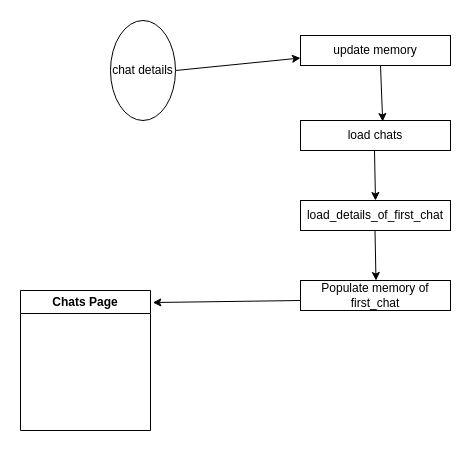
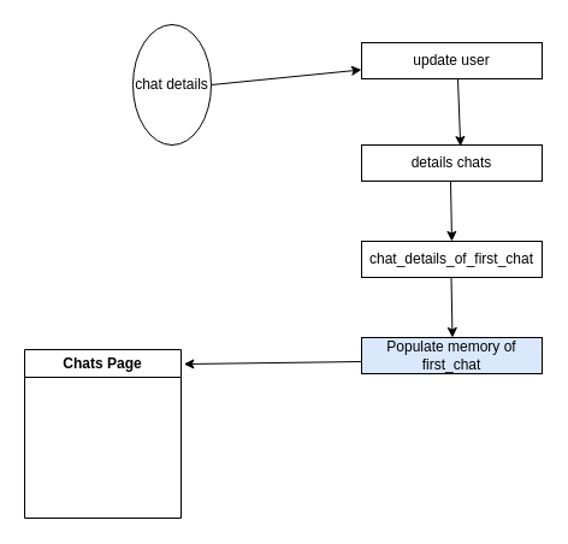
- <mxCell id="6" value="update memory" style="rounded=0;whiteSpace=wrap;html=1;" parent="1" vertex="1"><mxGeometry x="300" y="35" width="150" height="30" as="geometry" /></mxCell>
+ <mxCell id="6" value="update user" style="rounded=0;whiteSpace=wrap;html=1;" parent="1" vertex="1"><mxGeometry x="300" y="35" width="150" height="30" as="geometry" /></mxCell>
- <mxCell id="5" value="load chats" style="rounded=0;whiteSpace=wrap;html=1;" parent="1" vertex="1"><mxGeometry x="300" y="120" width="150" height="30" as="geometry" /></mxCell>
+ <mxCell id="5" value="details chats" style="rounded=0;whiteSpace=wrap;html=1;" parent="1" vertex="1"><mxGeometry x="300" y="120" width="150" height="30" as="geometry" /></mxCell>
- <mxCell id="4" value="load_details_of_first_chat" style="rounded=0;whiteSpace=wrap;html=1;" parent="1" vertex="1"><mxGeometry x="300" y="200" width="150" height="30" as="geometry" /></mxCell>
+ <mxCell id="4" value="chat_details_of_first_chat" style="rounded=0;whiteSpace=wrap;html=1;" parent="1" vertex="1"><mxGeometry x="300" y="200" width="150" height="30" as="geometry" /></mxCell>
- <mxCell id="7" value="Populate memory of first_chat" style="rounded=0;whiteSpace=wrap;html=1;" parent="1" vertex="1"><mxGeometry x="300" y="280" width="150" height="30" as="geometry" /></mxCell>
+ <mxCell id="7" value="Populate memory of first_chat" style="rounded=0;whiteSpace=wrap;html=1;fillColor=#dae8fc;" parent="1" vertex="1"><mxGeometry x="300" y="280" width="150" height="30" as="geometry" /></mxCell>
